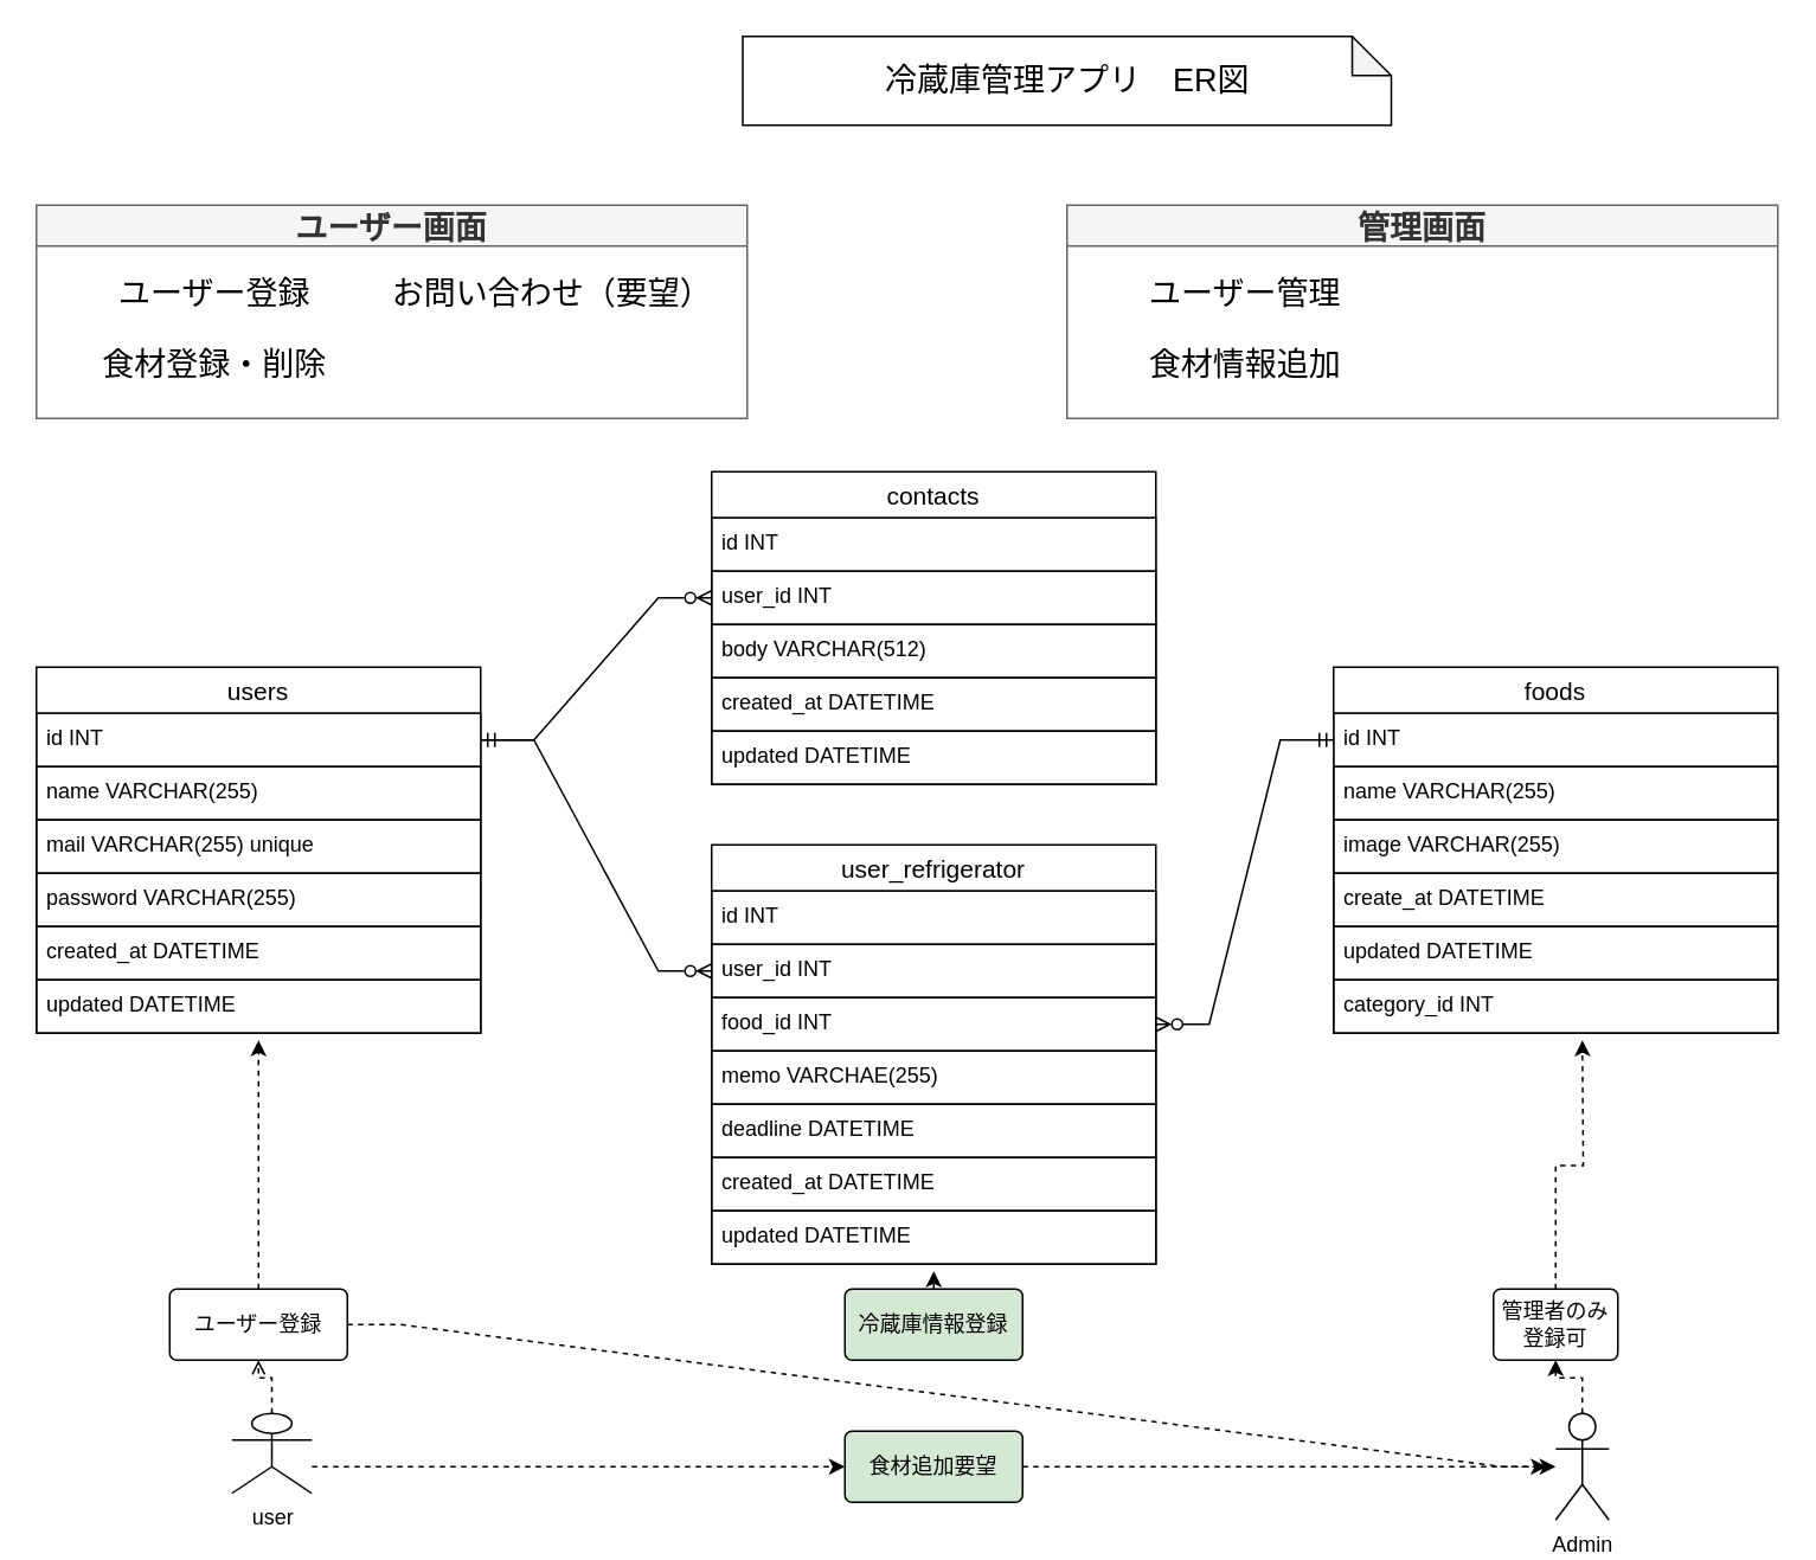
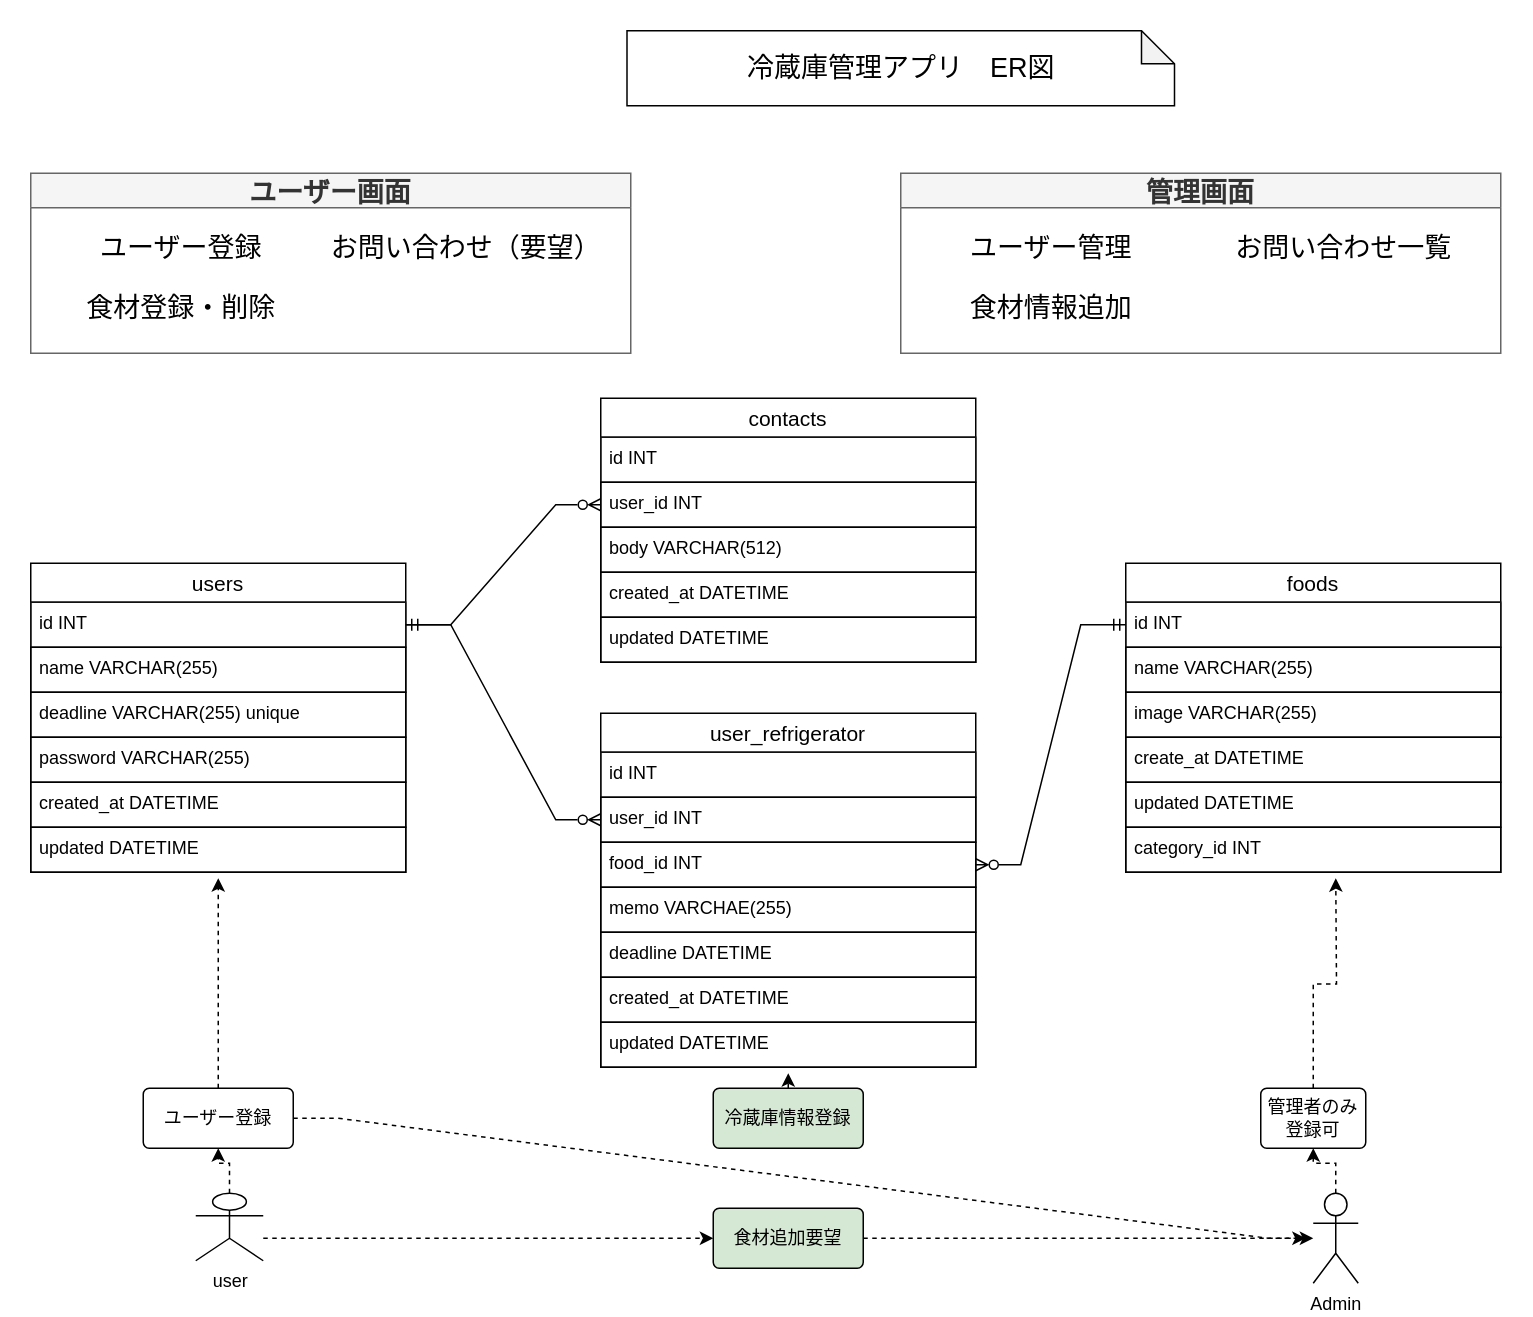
+ <mxCell id="44" value="お問い合わせ一覧" style="text;html=1;align=center;verticalAlign=middle;resizable=0;points=[];autosize=1;strokeColor=none;fillColor=none;fontSize=18;" vertex="1" parent="41"><mxGeometry x="210" y="30" width="170" height="40" as="geometry" /></mxCell>
- <mxCell id="6" value="mail VARCHAR(255) unique" style="text;strokeColor=#000000;fillColor=none;spacingLeft=4;spacingRight=4;overflow=hidden;rotatable=0;points=[[0,0.5],[1,0.5]];portConstraint=eastwest;fontSize=12;" vertex="1" parent="3"><mxGeometry y="86" width="250" height="30" as="geometry" /></mxCell>
+ <mxCell id="6" value="deadline VARCHAR(255) unique" style="text;strokeColor=#000000;fillColor=none;spacingLeft=4;spacingRight=4;overflow=hidden;rotatable=0;points=[[0,0.5],[1,0.5]];portConstraint=eastwest;fontSize=12;" vertex="1" parent="3"><mxGeometry y="86" width="250" height="30" as="geometry" /></mxCell>
- <mxCell id="30" style="edgeStyle=orthogonalEdgeStyle;rounded=0;orthogonalLoop=1;jettySize=auto;html=1;entryX=0.5;entryY=1;entryDx=0;entryDy=0;dashed=1;endArrow=open;" edge="1" parent="1" source="32" target="29"><mxGeometry relative="1" as="geometry" /></mxCell>
+ <mxCell id="30" style="edgeStyle=orthogonalEdgeStyle;rounded=0;orthogonalLoop=1;jettySize=auto;html=1;entryX=0.5;entryY=1;entryDx=0;entryDy=0;dashed=1;" edge="1" parent="1" source="32" target="29"><mxGeometry relative="1" as="geometry" /></mxCell>
